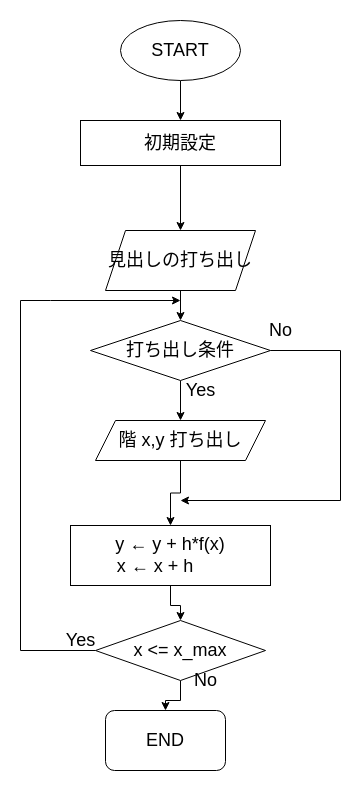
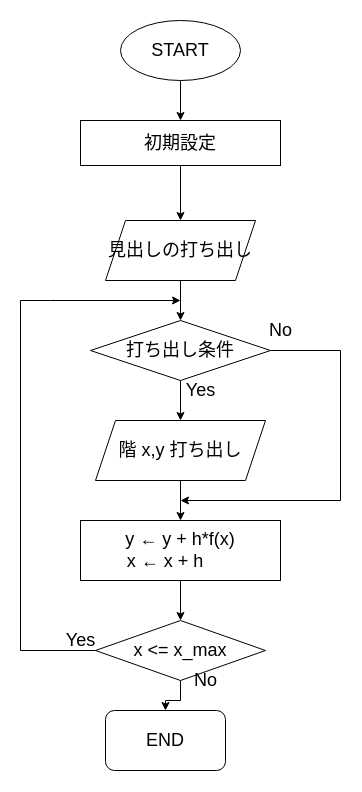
- <mxCell id="8" value="見出しの打ち出し" style="shape=parallelogram;perimeter=parallelogramPerimeter;whiteSpace=wrap;html=1;fixedSize=1;rounded=0;fontSize=18;" vertex="1" parent="1"><mxGeometry x="105" y="230" width="150" height="60" as="geometry" /></mxCell>
+ <mxCell id="8" value="見出しの打ち出し" style="shape=parallelogram;perimeter=parallelogramPerimeter;whiteSpace=wrap;html=1;fixedSize=1;rounded=0;fontSize=18;" vertex="1" parent="1"><mxGeometry x="105" y="220" width="150" height="60" as="geometry" /></mxCell>
- <mxCell id="13" value="階 x,y 打ち出し" style="shape=parallelogram;perimeter=parallelogramPerimeter;whiteSpace=wrap;html=1;fixedSize=1;rounded=0;fontSize=18;" vertex="1" parent="1"><mxGeometry x="95" y="420" width="170" height="40" as="geometry" /></mxCell>
+ <mxCell id="13" value="階 x,y 打ち出し" style="shape=parallelogram;perimeter=parallelogramPerimeter;whiteSpace=wrap;html=1;fixedSize=1;rounded=0;fontSize=18;" vertex="1" parent="1"><mxGeometry x="95" y="420" width="170" height="60" as="geometry" /></mxCell>
- <mxCell id="15" value="y ← y + h*f(x)&lt;br style=&quot;font-size: 18px;&quot;&gt;x ← x + h&amp;nbsp; &amp;nbsp; &amp;nbsp;&amp;nbsp;" style="whiteSpace=wrap;html=1;rounded=0;fontSize=18;" vertex="1" parent="1"><mxGeometry x="70" y="525" width="200" height="60" as="geometry" /></mxCell>
+ <mxCell id="15" value="y ← y + h*f(x)&lt;br style=&quot;font-size: 18px;&quot;&gt;x ← x + h&amp;nbsp; &amp;nbsp; &amp;nbsp;&amp;nbsp;" style="whiteSpace=wrap;html=1;rounded=0;fontSize=18;" vertex="1" parent="1"><mxGeometry x="80" y="520" width="200" height="60" as="geometry" /></mxCell>
